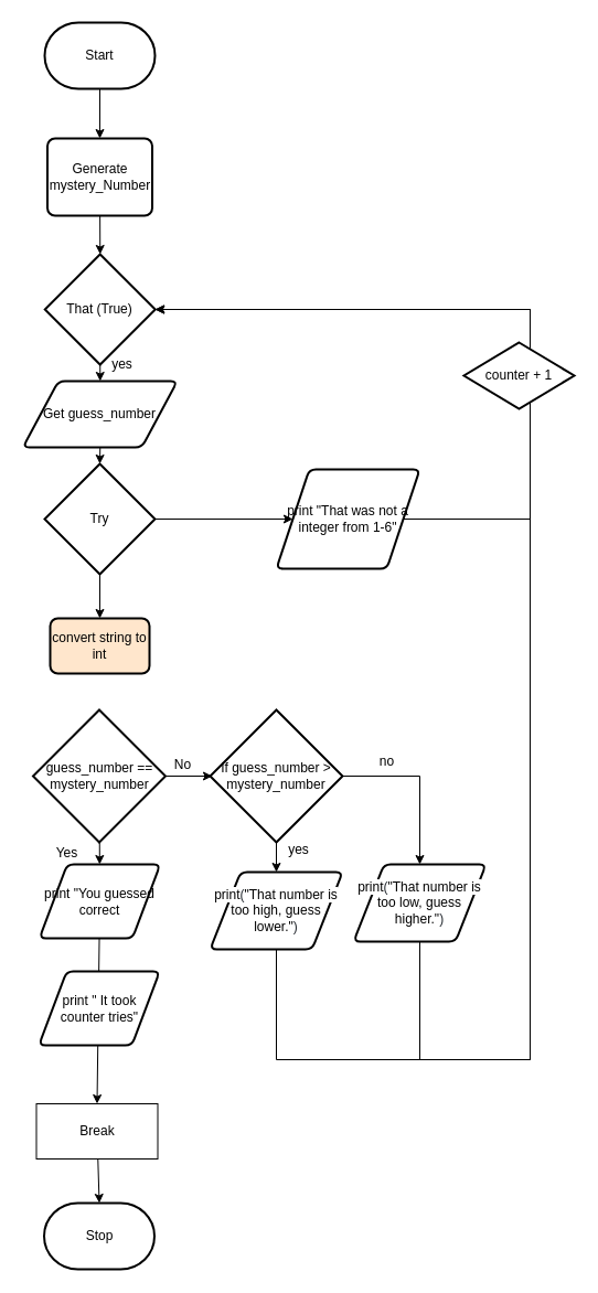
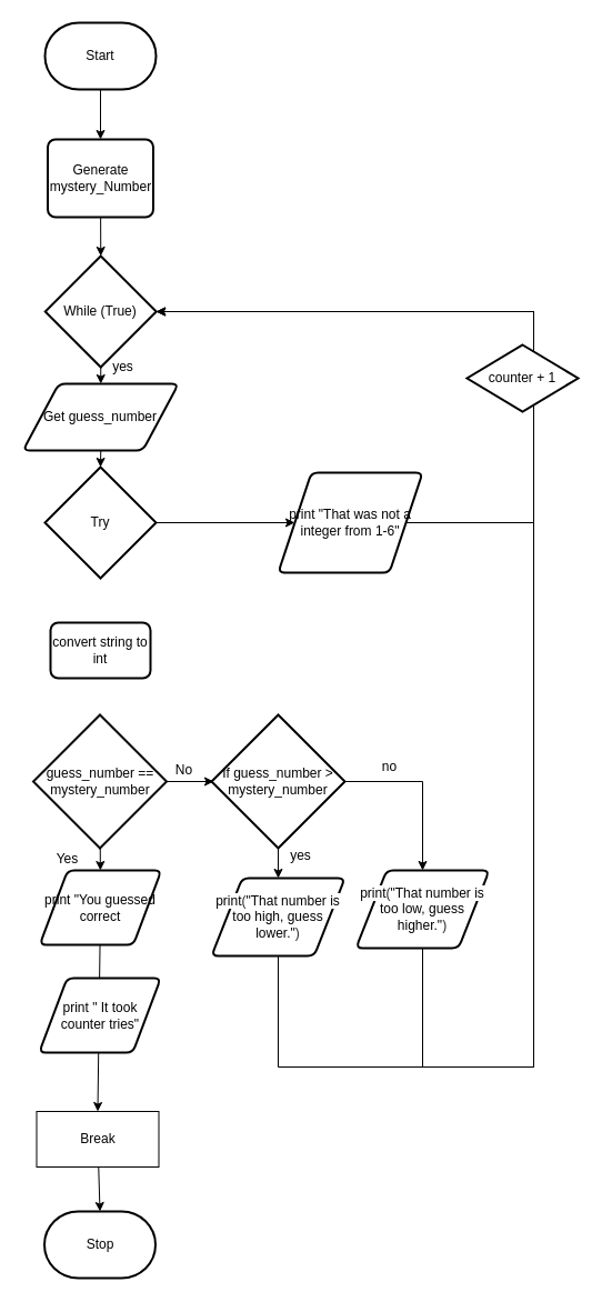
- <mxCell id="21" value="That (True)" style="strokeWidth=2;html=1;shape=mxgraph.flowchart.decision;whiteSpace=wrap;" parent="1" vertex="1"><mxGeometry x="40.25" y="230" width="100" height="100" as="geometry" /></mxCell>
+ <mxCell id="21" value="While (True)" style="strokeWidth=2;html=1;shape=mxgraph.flowchart.decision;whiteSpace=wrap;" parent="1" vertex="1"><mxGeometry x="40.25" y="230" width="100" height="100" as="geometry" /></mxCell>
- <mxCell id="15" style="edgeStyle=none;html=1;exitX=0.5;exitY=1;exitDx=0;exitDy=0;exitPerimeter=0;entryX=0.5;entryY=0;entryDx=0;entryDy=0;" edge="1" parent="1" source="16" target="19"><mxGeometry relative="1" as="geometry" /></mxCell>
- <mxCell id="19" value="&lt;span&gt;convert string to int&lt;/span&gt;" style="rounded=1;whiteSpace=wrap;html=1;absoluteArcSize=1;arcSize=14;strokeWidth=2;fillColor=#ffe6cc;" parent="1" vertex="1"><mxGeometry x="45" y="560" width="90" height="50" as="geometry" /></mxCell>
+ <mxCell id="19" value="&lt;span&gt;convert string to int&lt;/span&gt;" style="rounded=1;whiteSpace=wrap;html=1;absoluteArcSize=1;arcSize=14;strokeWidth=2;" parent="1" vertex="1"><mxGeometry x="45" y="560" width="90" height="50" as="geometry" /></mxCell>
